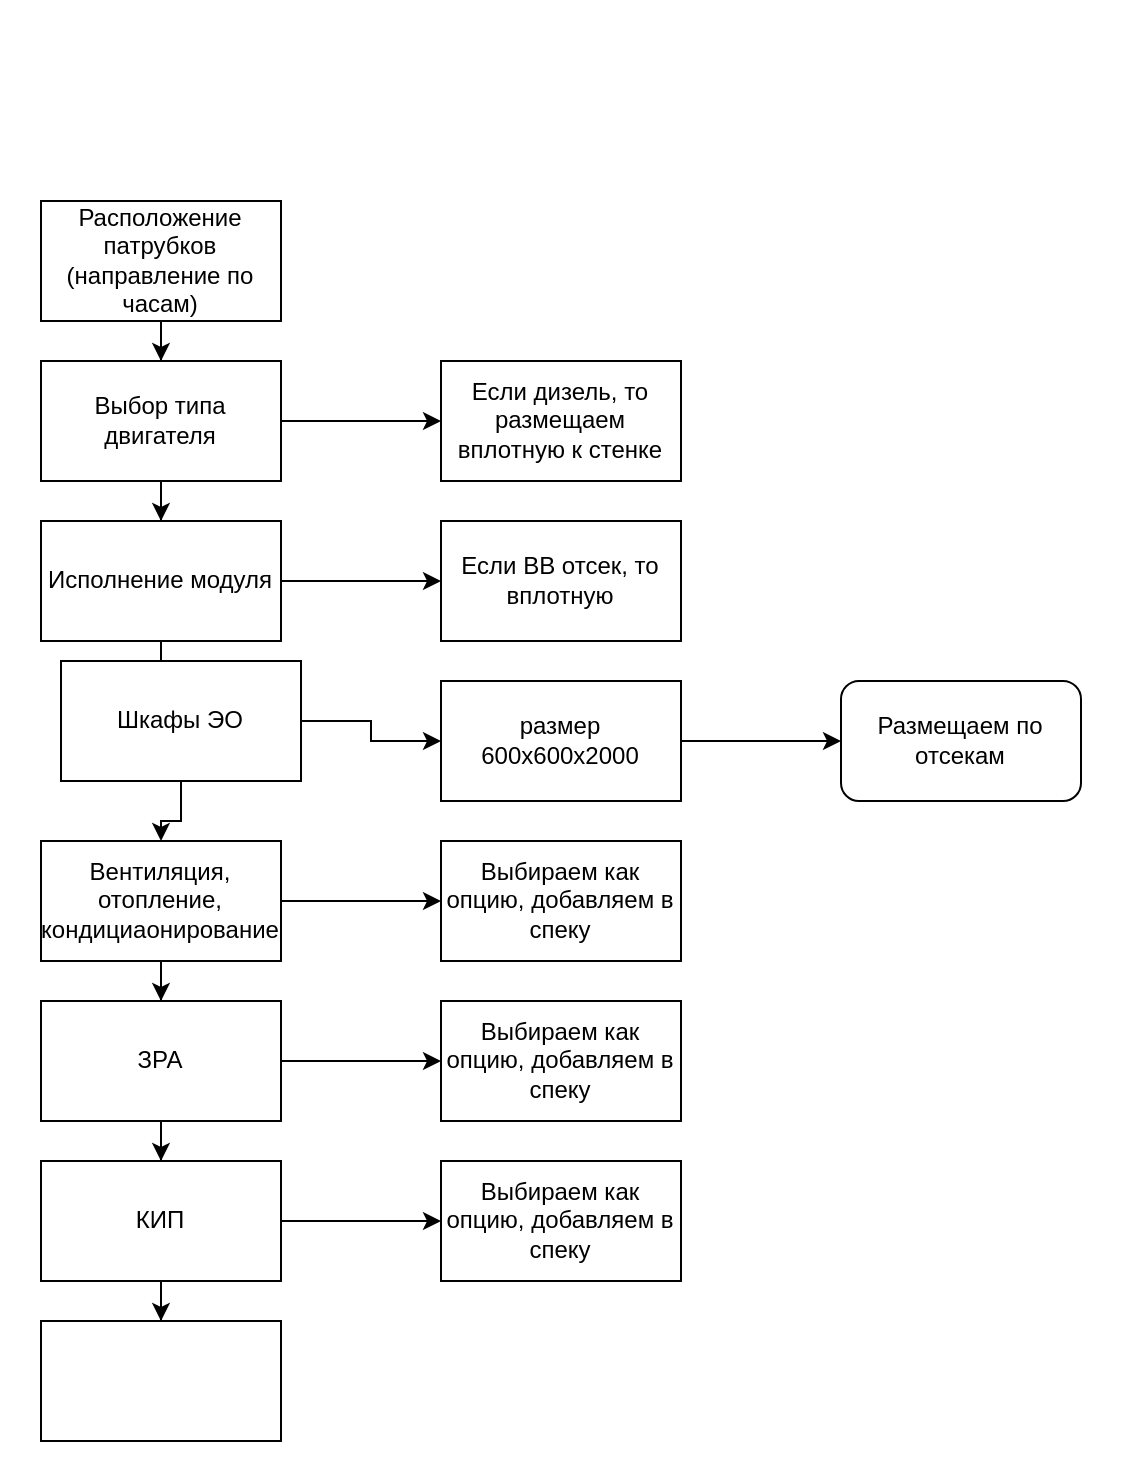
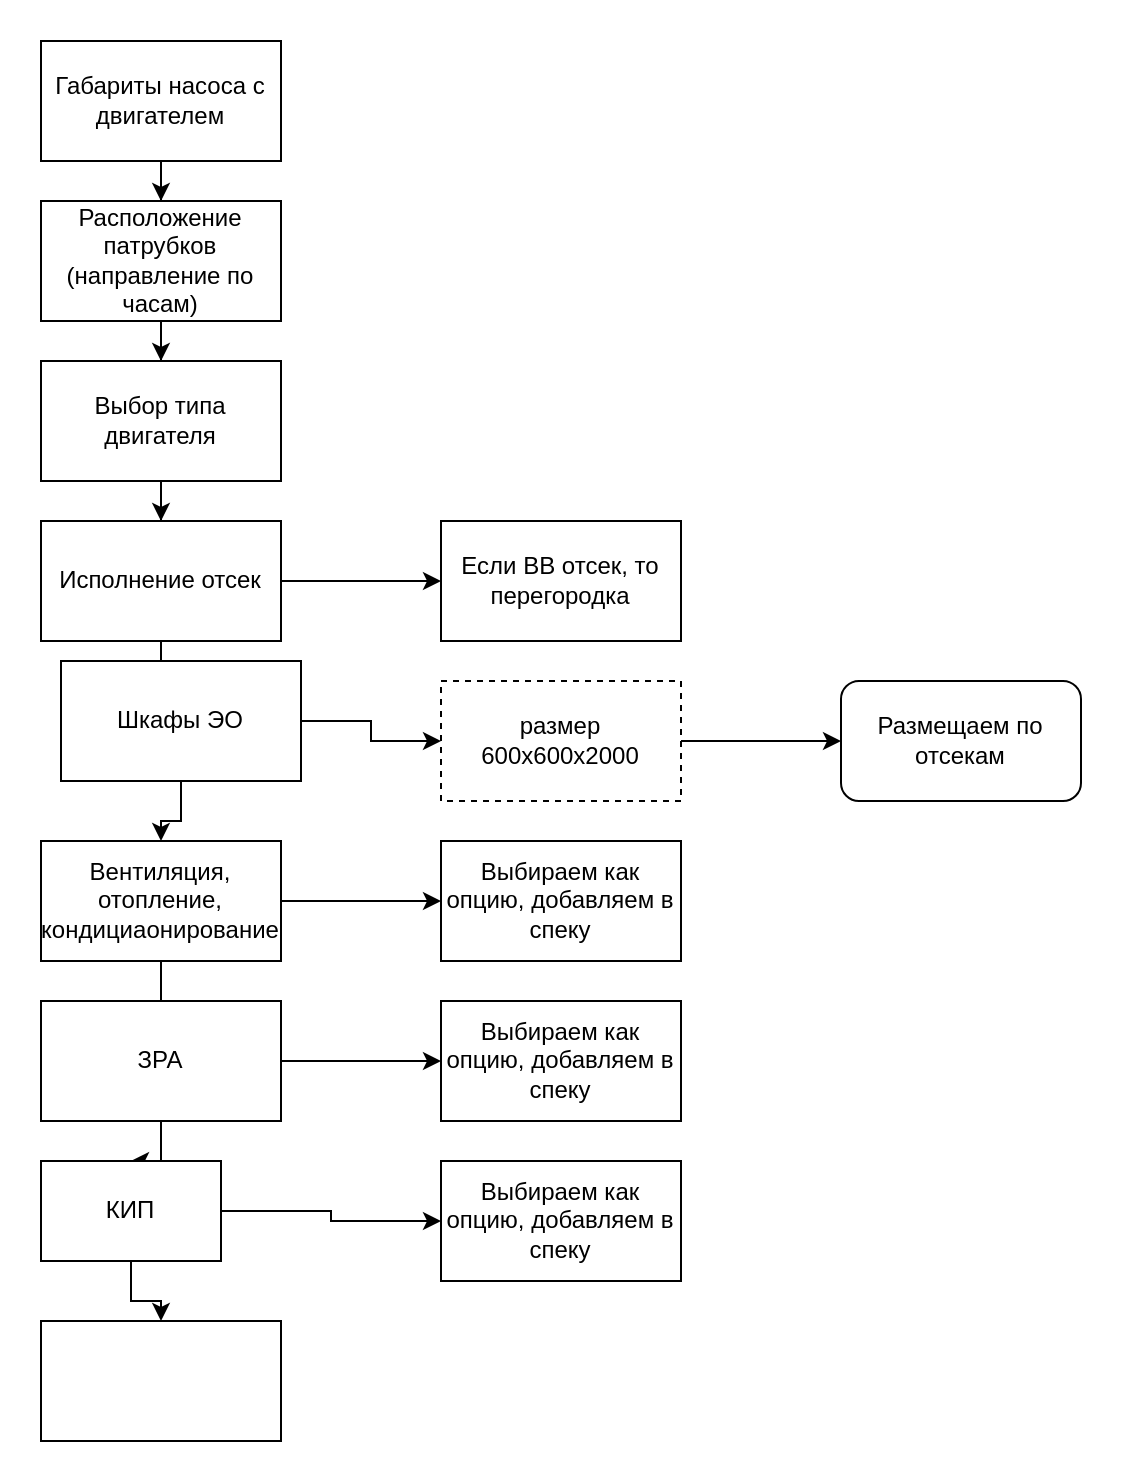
+ <mxCell id="3" value="Габариты насоса с двигателем" style="rounded=0;whiteSpace=wrap;html=1;" vertex="1" parent="1"><mxGeometry x="20" y="20" width="120" height="60" as="geometry" /></mxCell>
+ <mxCell id="2" value="" style="edgeStyle=orthogonalEdgeStyle;rounded=0;orthogonalLoop=1;jettySize=auto;html=1;" edge="1" parent="1" source="3" target="5"><mxGeometry relative="1" as="geometry" /></mxCell>
- <mxCell id="6" value="" style="edgeStyle=orthogonalEdgeStyle;rounded=0;orthogonalLoop=1;jettySize=auto;html=1;" edge="1" parent="1" source="8" target="9"><mxGeometry relative="1" as="geometry" /></mxCell>
- <mxCell id="9" value="Если дизель, то размещаем вплотную к стенке" style="whiteSpace=wrap;html=1;rounded=0;" vertex="1" parent="1"><mxGeometry x="220" y="180" width="120" height="60" as="geometry" /></mxCell>
- <mxCell id="12" value="Исполнение модуля" style="whiteSpace=wrap;html=1;rounded=0;" vertex="1" parent="1"><mxGeometry x="20" y="260" width="120" height="60" as="geometry" /></mxCell>
+ <mxCell id="12" value="Исполнение отсек" style="whiteSpace=wrap;html=1;rounded=0;" vertex="1" parent="1"><mxGeometry x="20" y="260" width="120" height="60" as="geometry" /></mxCell>
- <mxCell id="16" value="Если ВВ отсек, то вплотную" style="whiteSpace=wrap;html=1;rounded=0;" vertex="1" parent="1"><mxGeometry x="220" y="260" width="120" height="60" as="geometry" /></mxCell>
+ <mxCell id="16" value="Если ВВ отсек, то перегородка" style="whiteSpace=wrap;html=1;rounded=0;" vertex="1" parent="1"><mxGeometry x="220" y="260" width="120" height="60" as="geometry" /></mxCell>
- <mxCell id="18" value="размер 600х600х2000" style="whiteSpace=wrap;html=1;rounded=0;" vertex="1" parent="1"><mxGeometry x="220" y="340" width="120" height="60" as="geometry" /></mxCell>
+ <mxCell id="18" value="размер 600х600х2000" style="whiteSpace=wrap;html=1;rounded=0;dashed=1;" vertex="1" parent="1"><mxGeometry x="220" y="340" width="120" height="60" as="geometry" /></mxCell>
- <mxCell id="21" value="" style="edgeStyle=orthogonalEdgeStyle;rounded=0;orthogonalLoop=1;jettySize=auto;html=1;" edge="1" parent="1" source="22" target="26"><mxGeometry relative="1" as="geometry" /></mxCell>
+ <mxCell id="21" value="" style="edgeStyle=orthogonalEdgeStyle;rounded=0;orthogonalLoop=1;jettySize=auto;html=1;endArrow=none;" edge="1" parent="1" source="22" target="26"><mxGeometry relative="1" as="geometry" /></mxCell>
- <mxCell id="30" value="КИП" style="whiteSpace=wrap;html=1;rounded=0;" vertex="1" parent="1"><mxGeometry x="20" y="580" width="120" height="60" as="geometry" /></mxCell>
+ <mxCell id="30" value="КИП" style="whiteSpace=wrap;html=1;rounded=0;" vertex="1" parent="1"><mxGeometry x="20" y="580" width="90" height="50" as="geometry" /></mxCell>
